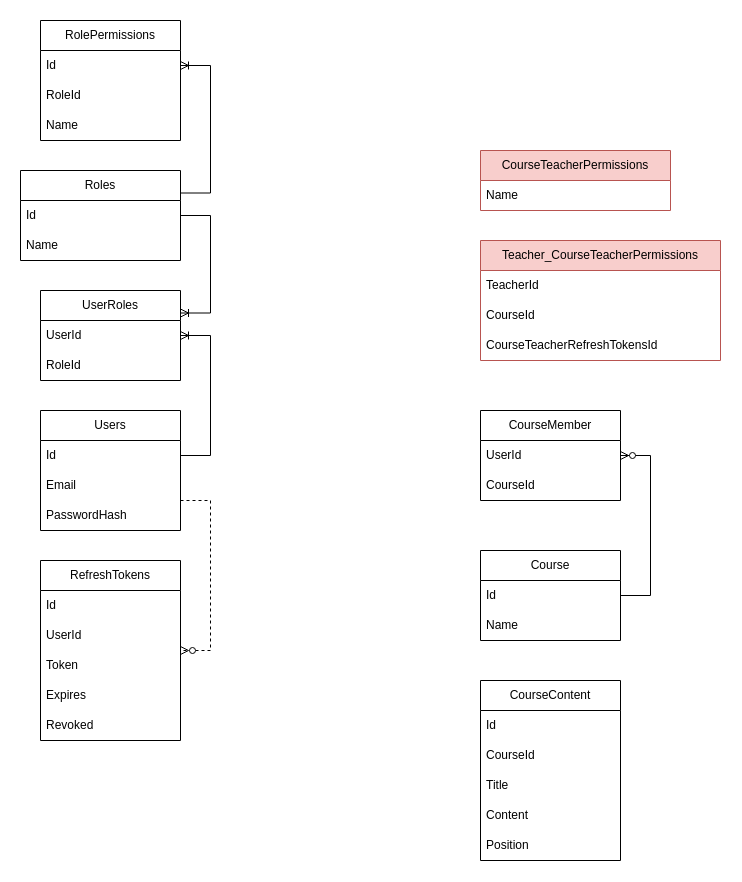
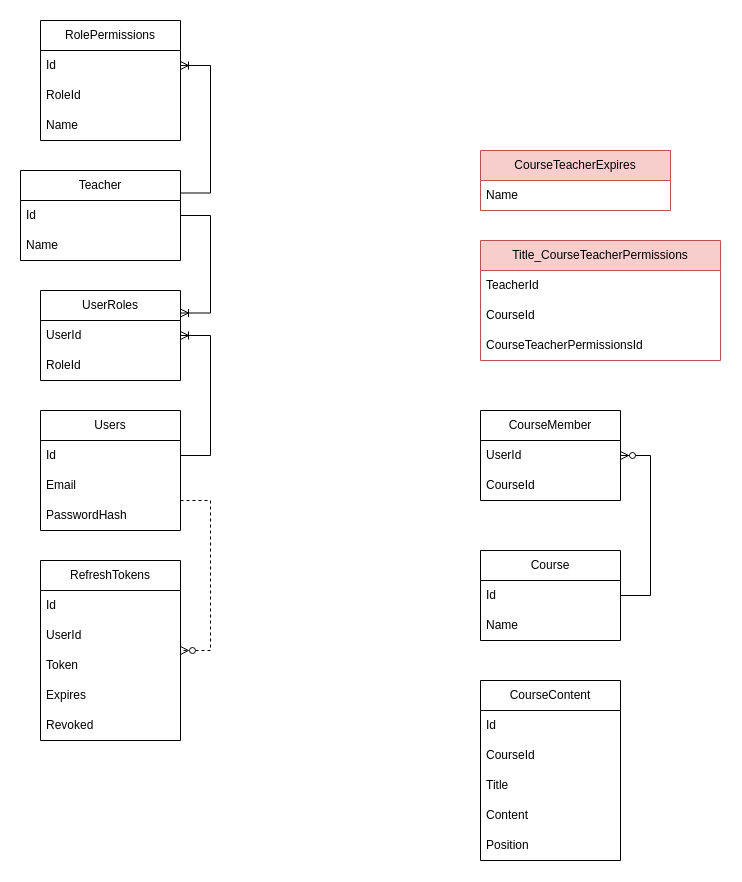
- <mxCell id="22" value="CourseTeacher&lt;span style=&quot;background-color: initial;&quot;&gt;Permissions&lt;/span&gt;" style="swimlane;fontStyle=0;childLayout=stackLayout;horizontal=1;startSize=30;horizontalStack=0;resizeParent=1;resizeParentMax=0;resizeLast=0;collapsible=1;marginBottom=0;whiteSpace=wrap;html=1;fillColor=#f8cecc;strokeColor=#b85450;" parent="1" vertex="1"><mxGeometry x="480" y="150" width="190" height="60" as="geometry"><mxRectangle x="120" y="120" width="70" height="30" as="alternateBounds" /></mxGeometry></mxCell>
+ <mxCell id="22" value="CourseTeacher&lt;span style=&quot;background-color: initial;&quot;&gt;Expires&lt;/span&gt;" style="swimlane;fontStyle=0;childLayout=stackLayout;horizontal=1;startSize=30;horizontalStack=0;resizeParent=1;resizeParentMax=0;resizeLast=0;collapsible=1;marginBottom=0;whiteSpace=wrap;html=1;fillColor=#f8cecc;strokeColor=#b85450;" parent="1" vertex="1"><mxGeometry x="480" y="150" width="190" height="60" as="geometry"><mxRectangle x="120" y="120" width="70" height="30" as="alternateBounds" /></mxGeometry></mxCell>
- <mxCell id="24" value="Roles" style="swimlane;fontStyle=0;childLayout=stackLayout;horizontal=1;startSize=30;horizontalStack=0;resizeParent=1;resizeParentMax=0;resizeLast=0;collapsible=1;marginBottom=0;whiteSpace=wrap;html=1;" parent="1" vertex="1"><mxGeometry x="20" y="170" width="160" height="90" as="geometry"><mxRectangle x="120" y="120" width="70" height="30" as="alternateBounds" /></mxGeometry></mxCell>
+ <mxCell id="24" value="Teacher" style="swimlane;fontStyle=0;childLayout=stackLayout;horizontal=1;startSize=30;horizontalStack=0;resizeParent=1;resizeParentMax=0;resizeLast=0;collapsible=1;marginBottom=0;whiteSpace=wrap;html=1;" parent="1" vertex="1"><mxGeometry x="20" y="170" width="160" height="90" as="geometry"><mxRectangle x="120" y="120" width="70" height="30" as="alternateBounds" /></mxGeometry></mxCell>
- <mxCell id="28" value="Teacher_CourseTeacherPermissions" style="swimlane;fontStyle=0;childLayout=stackLayout;horizontal=1;startSize=30;horizontalStack=0;resizeParent=1;resizeParentMax=0;resizeLast=0;collapsible=1;marginBottom=0;whiteSpace=wrap;html=1;fillColor=#f8cecc;strokeColor=#b85450;" parent="1" vertex="1"><mxGeometry x="480" y="240" width="240" height="120" as="geometry"><mxRectangle x="120" y="120" width="70" height="30" as="alternateBounds" /></mxGeometry></mxCell>
+ <mxCell id="28" value="Title_CourseTeacherPermissions" style="swimlane;fontStyle=0;childLayout=stackLayout;horizontal=1;startSize=30;horizontalStack=0;resizeParent=1;resizeParentMax=0;resizeLast=0;collapsible=1;marginBottom=0;whiteSpace=wrap;html=1;fillColor=#f8cecc;strokeColor=#b85450;" parent="1" vertex="1"><mxGeometry x="480" y="240" width="240" height="120" as="geometry"><mxRectangle x="120" y="120" width="70" height="30" as="alternateBounds" /></mxGeometry></mxCell>
- <mxCell id="31" value="CourseTeacher&lt;span style=&quot;border-color: var(--border-color); text-align: center; background-color: initial;&quot;&gt;RefreshTokens&lt;/span&gt;Id" style="text;strokeColor=none;fillColor=none;align=left;verticalAlign=middle;spacingLeft=4;spacingRight=4;overflow=hidden;points=[[0,0.5],[1,0.5]];portConstraint=eastwest;rotatable=0;whiteSpace=wrap;html=1;" parent="28" vertex="1"><mxGeometry y="90" width="240" height="30" as="geometry" /></mxCell>
+ <mxCell id="31" value="CourseTeacher&lt;span style=&quot;border-color: var(--border-color); text-align: center; background-color: initial;&quot;&gt;Permissions&lt;/span&gt;Id" style="text;strokeColor=none;fillColor=none;align=left;verticalAlign=middle;spacingLeft=4;spacingRight=4;overflow=hidden;points=[[0,0.5],[1,0.5]];portConstraint=eastwest;rotatable=0;whiteSpace=wrap;html=1;" parent="28" vertex="1"><mxGeometry y="90" width="240" height="30" as="geometry" /></mxCell>
